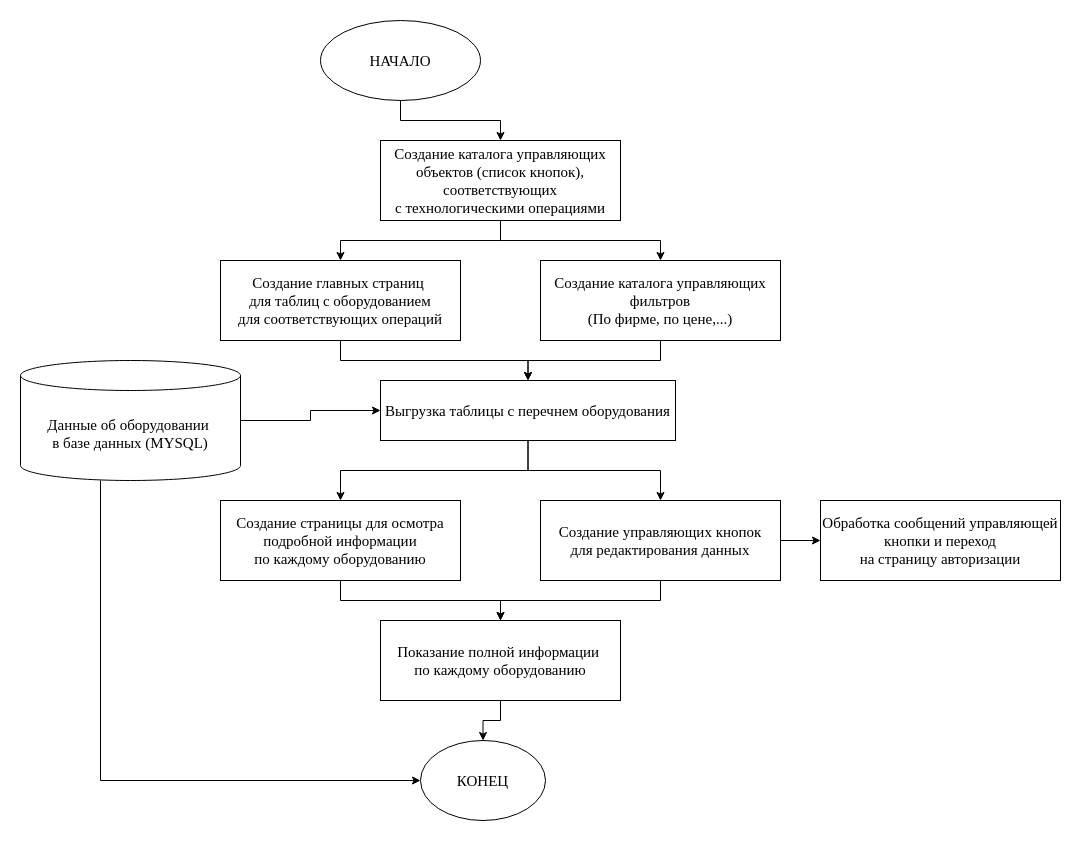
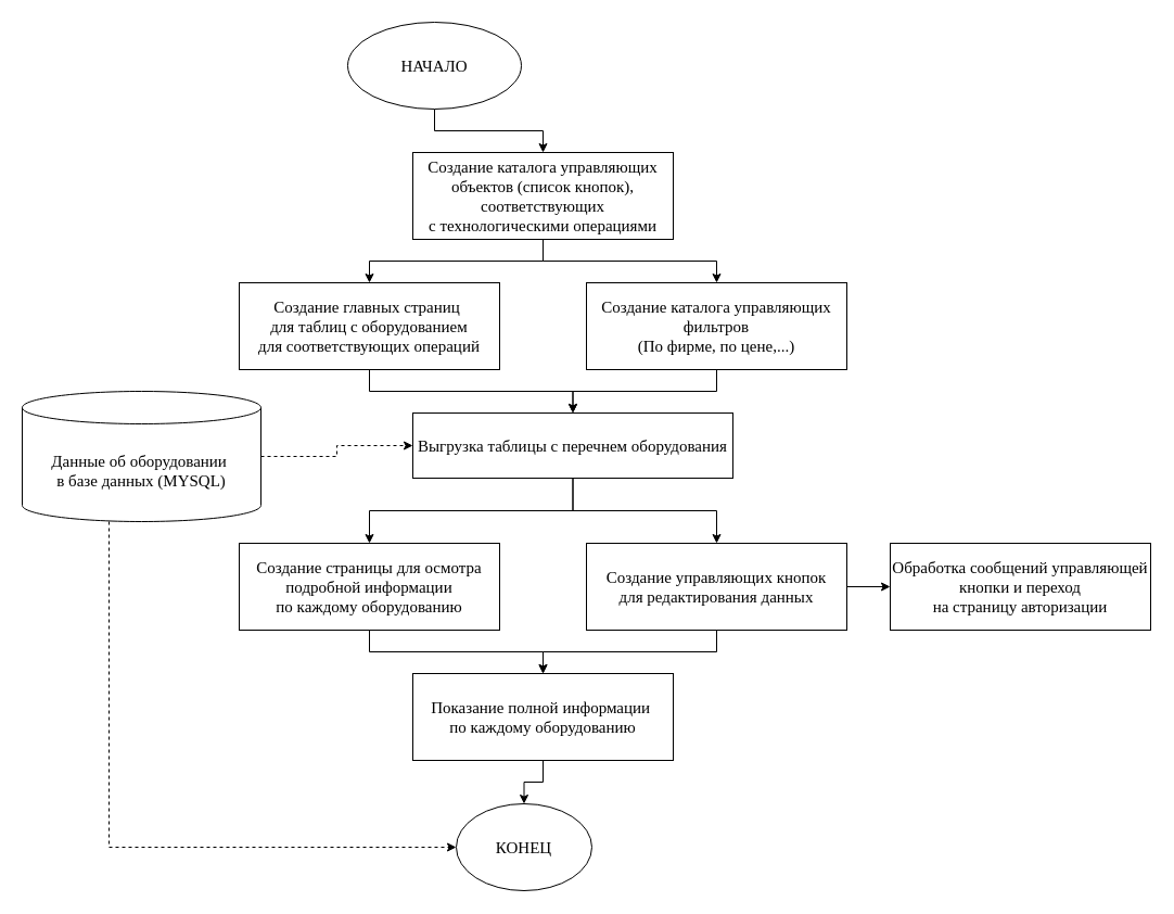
- <mxCell id="22" style="edgeStyle=orthogonalEdgeStyle;rounded=0;orthogonalLoop=1;jettySize=auto;html=1;exitX=1;exitY=0.5;exitDx=0;exitDy=0;exitPerimeter=0;entryX=0;entryY=0.5;entryDx=0;entryDy=0;" edge="1" parent="1" source="24" target="13"><mxGeometry relative="1" as="geometry" /></mxCell>
+ <mxCell id="22" style="edgeStyle=orthogonalEdgeStyle;rounded=0;orthogonalLoop=1;jettySize=auto;html=1;exitX=1;exitY=0.5;exitDx=0;exitDy=0;exitPerimeter=0;entryX=0;entryY=0.5;entryDx=0;entryDy=0;dashed=1;" edge="1" parent="1" source="24" target="13"><mxGeometry relative="1" as="geometry" /></mxCell>
- <mxCell id="23" style="edgeStyle=orthogonalEdgeStyle;rounded=0;orthogonalLoop=1;jettySize=auto;html=1;entryX=0;entryY=0.5;entryDx=0;entryDy=0;" edge="1" parent="1" source="24" target="25"><mxGeometry relative="1" as="geometry"><Array as="points"><mxPoint x="100" y="780" /></Array></mxGeometry></mxCell>
+ <mxCell id="23" style="edgeStyle=orthogonalEdgeStyle;rounded=0;orthogonalLoop=1;jettySize=auto;html=1;entryX=0;entryY=0.5;entryDx=0;entryDy=0;dashed=1;" edge="1" parent="1" source="24" target="25"><mxGeometry relative="1" as="geometry"><Array as="points"><mxPoint x="100" y="780" /></Array></mxGeometry></mxCell>
